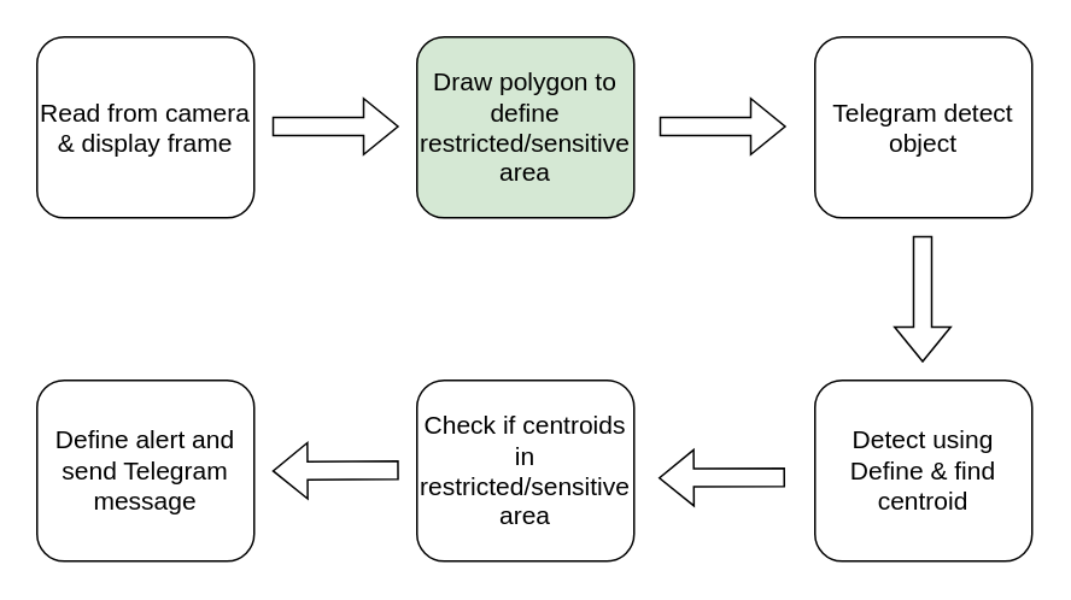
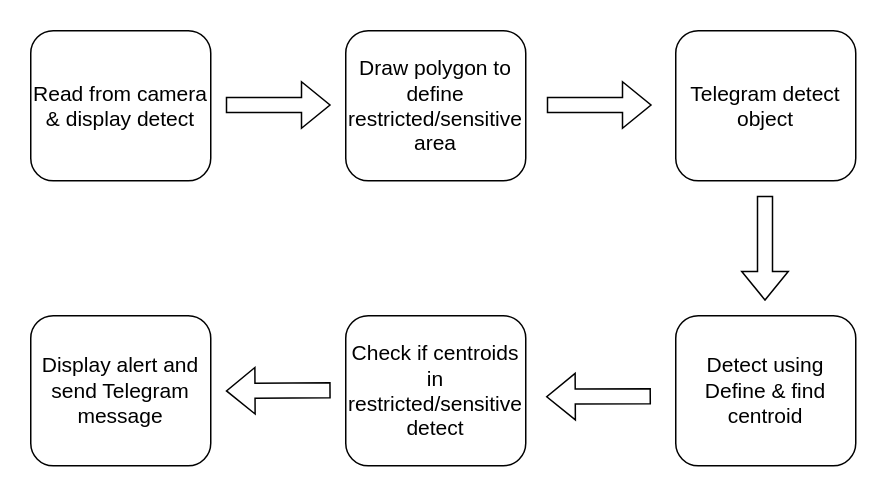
- <mxCell id="2" value="&lt;font style=&quot;font-size: 14px;&quot;&gt;Read from camera &amp;amp; display frame&lt;/font&gt;" style="rounded=1;whiteSpace=wrap;html=1;" vertex="1" parent="1"><mxGeometry x="20" y="20" width="120" height="100" as="geometry" /></mxCell>
+ <mxCell id="2" value="&lt;font style=&quot;font-size: 14px;&quot;&gt;Read from camera &amp;amp; display detect&lt;/font&gt;" style="rounded=1;whiteSpace=wrap;html=1;" vertex="1" parent="1"><mxGeometry x="20" y="20" width="120" height="100" as="geometry" /></mxCell>
- <mxCell id="4" value="&lt;font style=&quot;font-size: 14px;&quot;&gt;Draw polygon to define restricted/sensitive area&lt;/font&gt;" style="rounded=1;whiteSpace=wrap;html=1;fillColor=#d5e8d4;" vertex="1" parent="1"><mxGeometry x="230" y="20" width="120" height="100" as="geometry" /></mxCell>
+ <mxCell id="4" value="&lt;font style=&quot;font-size: 14px;&quot;&gt;Draw polygon to define restricted/sensitive area&lt;/font&gt;" style="rounded=1;whiteSpace=wrap;html=1;" vertex="1" parent="1"><mxGeometry x="230" y="20" width="120" height="100" as="geometry" /></mxCell>
- <mxCell id="10" value="&lt;font style=&quot;font-size: 14px;&quot;&gt;Define alert and send Telegram message&lt;/font&gt;" style="rounded=1;whiteSpace=wrap;html=1;" vertex="1" parent="1"><mxGeometry x="20" y="210" width="120" height="100" as="geometry" /></mxCell>
+ <mxCell id="10" value="&lt;font style=&quot;font-size: 14px;&quot;&gt;Display alert and send Telegram message&lt;/font&gt;" style="rounded=1;whiteSpace=wrap;html=1;" vertex="1" parent="1"><mxGeometry x="20" y="210" width="120" height="100" as="geometry" /></mxCell>
- <mxCell id="9" value="&lt;font style=&quot;font-size: 14px;&quot;&gt;Check if centroids in restricted/sensitive area&lt;/font&gt;" style="rounded=1;whiteSpace=wrap;html=1;" vertex="1" parent="1"><mxGeometry x="230" y="210" width="120" height="100" as="geometry" /></mxCell>
+ <mxCell id="9" value="&lt;font style=&quot;font-size: 14px;&quot;&gt;Check if centroids in restricted/sensitive detect&lt;/font&gt;" style="rounded=1;whiteSpace=wrap;html=1;" vertex="1" parent="1"><mxGeometry x="230" y="210" width="120" height="100" as="geometry" /></mxCell>
